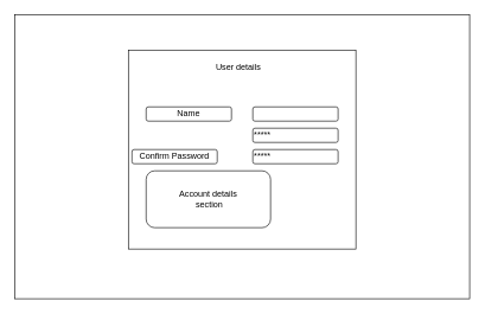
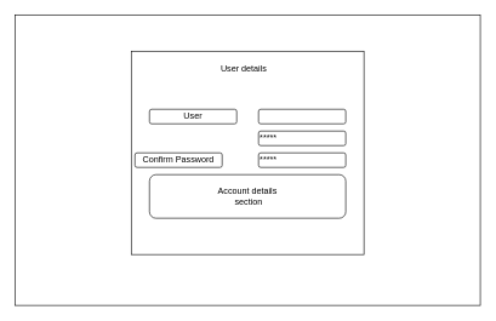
- <mxCell id="10" value="Name" style="rounded=1;whiteSpace=wrap;html=1;fillColor=none;" vertex="1" parent="1"><mxGeometry x="205" y="150" width="120" height="20" as="geometry" /></mxCell>
+ <mxCell id="10" value="User" style="rounded=1;whiteSpace=wrap;html=1;fillColor=none;" vertex="1" parent="1"><mxGeometry x="205" y="150" width="120" height="20" as="geometry" /></mxCell>
- <mxCell id="9" value="&lt;div align=&quot;left&quot;&gt;Account details&lt;br&gt;&lt;/div&gt;&amp;nbsp;section" style="rounded=1;whiteSpace=wrap;html=1;fillColor=none;" vertex="1" parent="1"><mxGeometry x="205" y="240" width="175" height="80" as="geometry" /></mxCell>
+ <mxCell id="9" value="&lt;div align=&quot;left&quot;&gt;Account details&lt;br&gt;&lt;/div&gt;&amp;nbsp;section" style="rounded=1;whiteSpace=wrap;html=1;fillColor=none;" vertex="1" parent="1"><mxGeometry x="205" y="240" width="270" height="60" as="geometry" /></mxCell>
